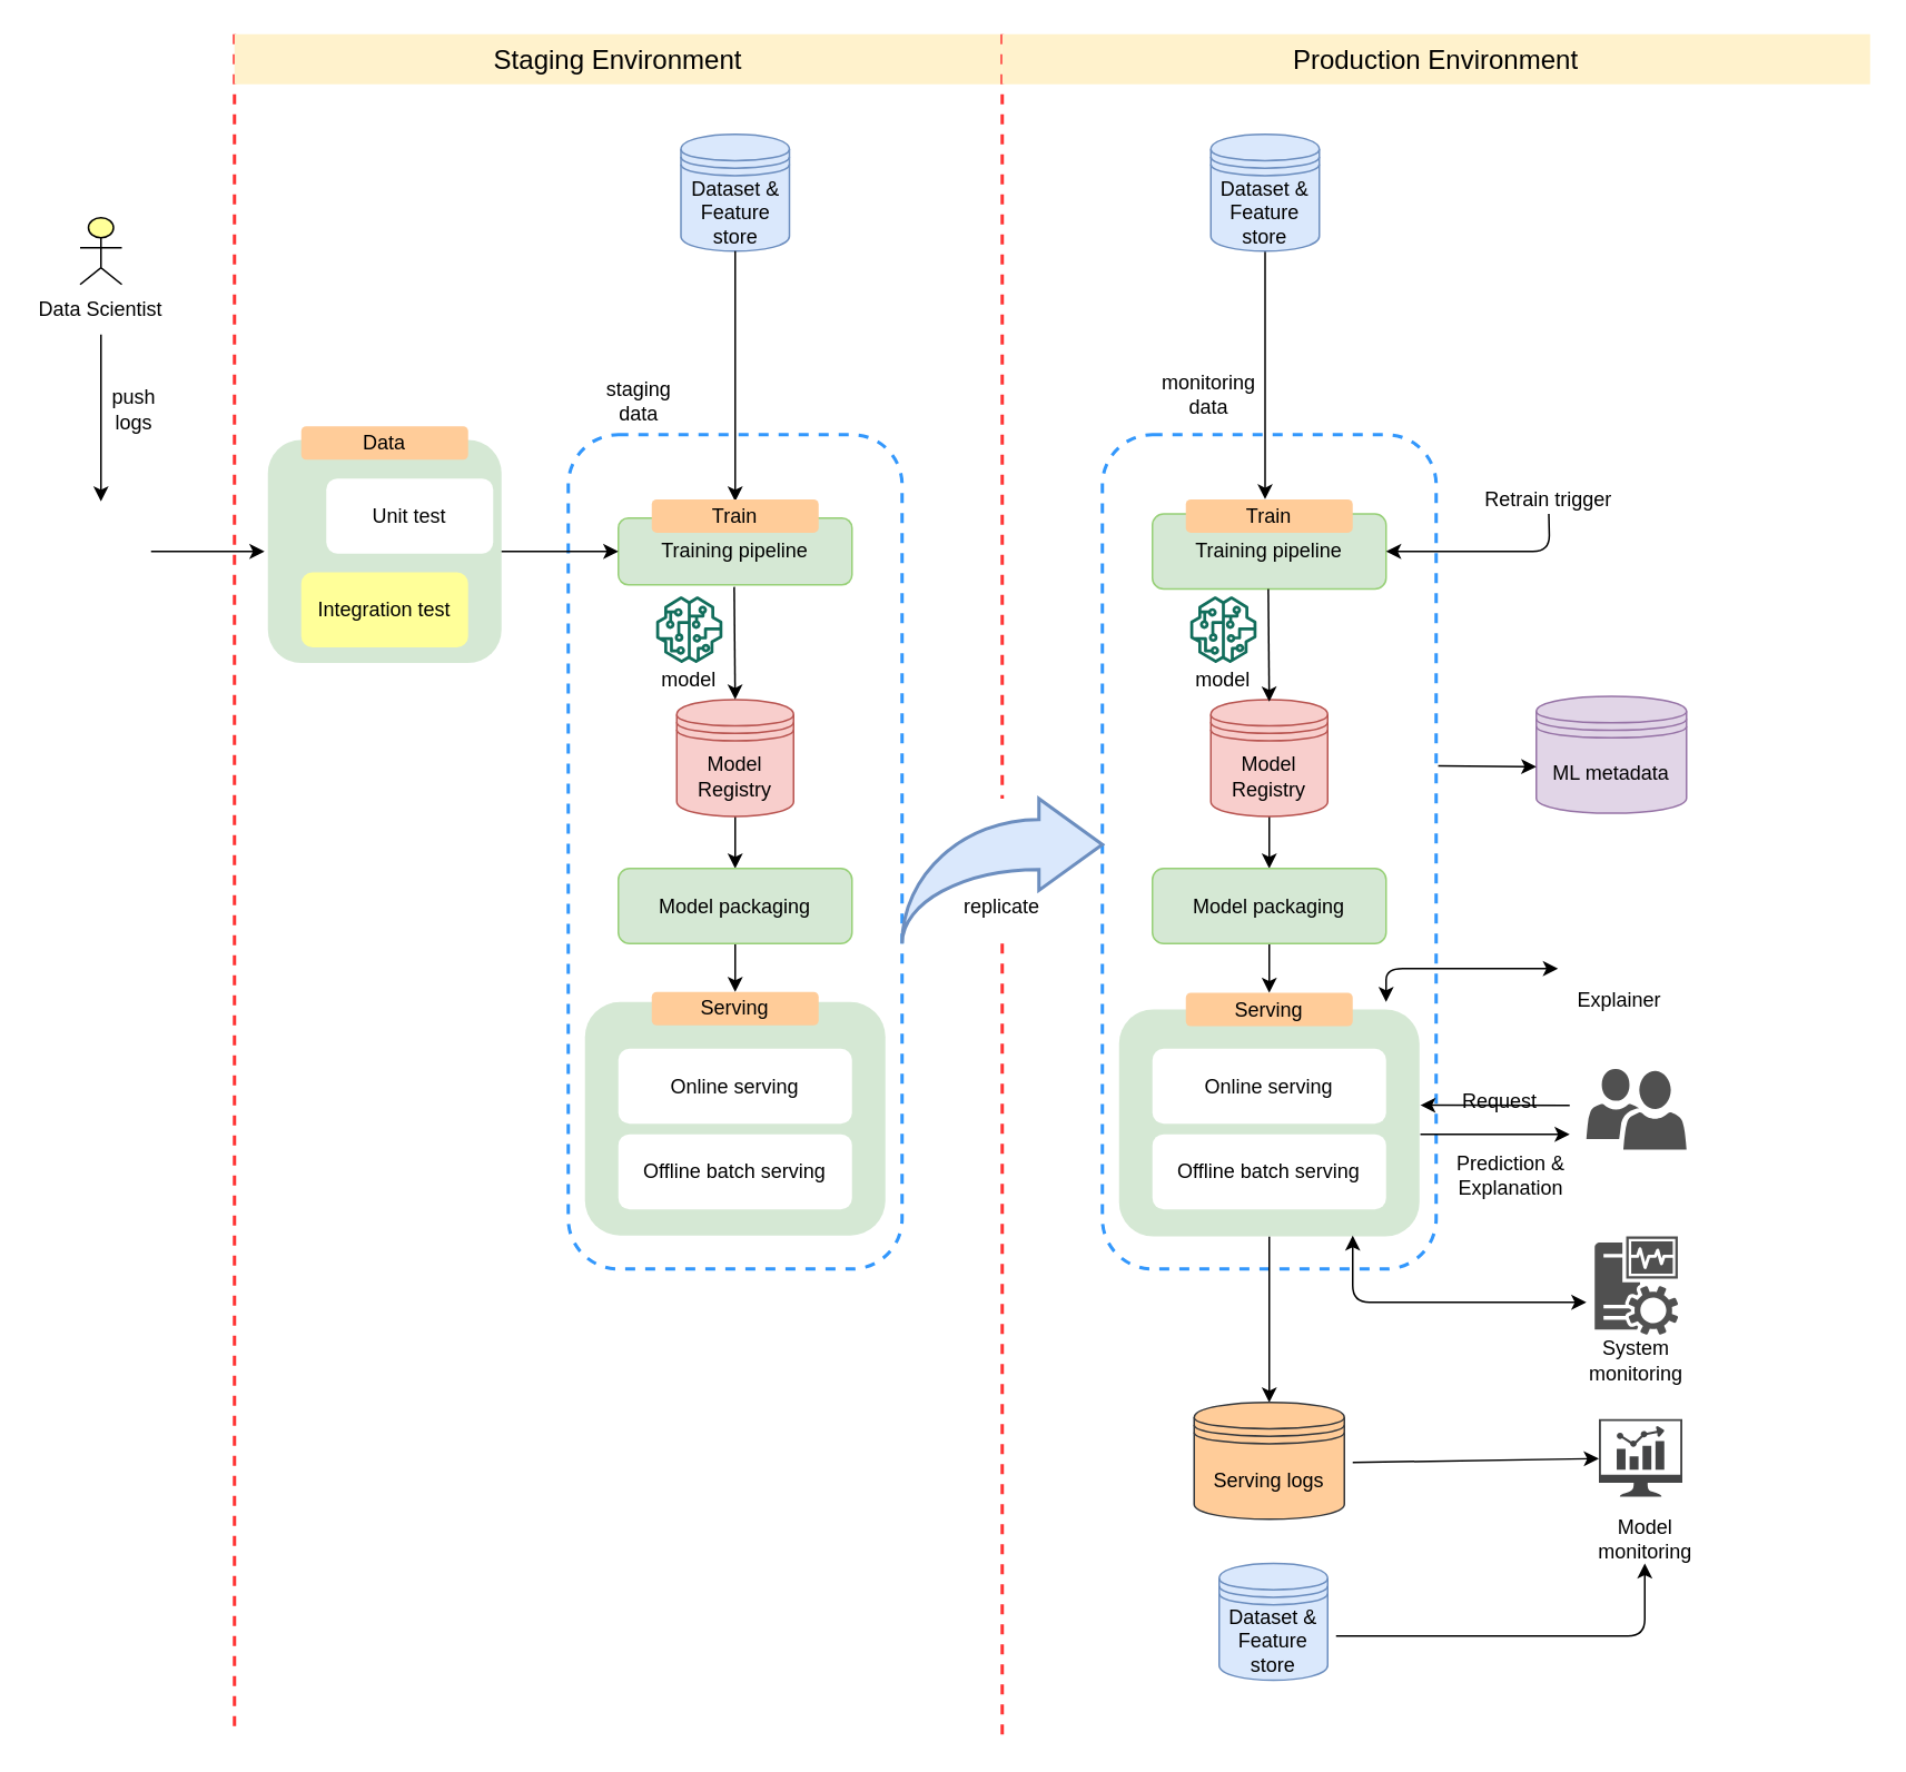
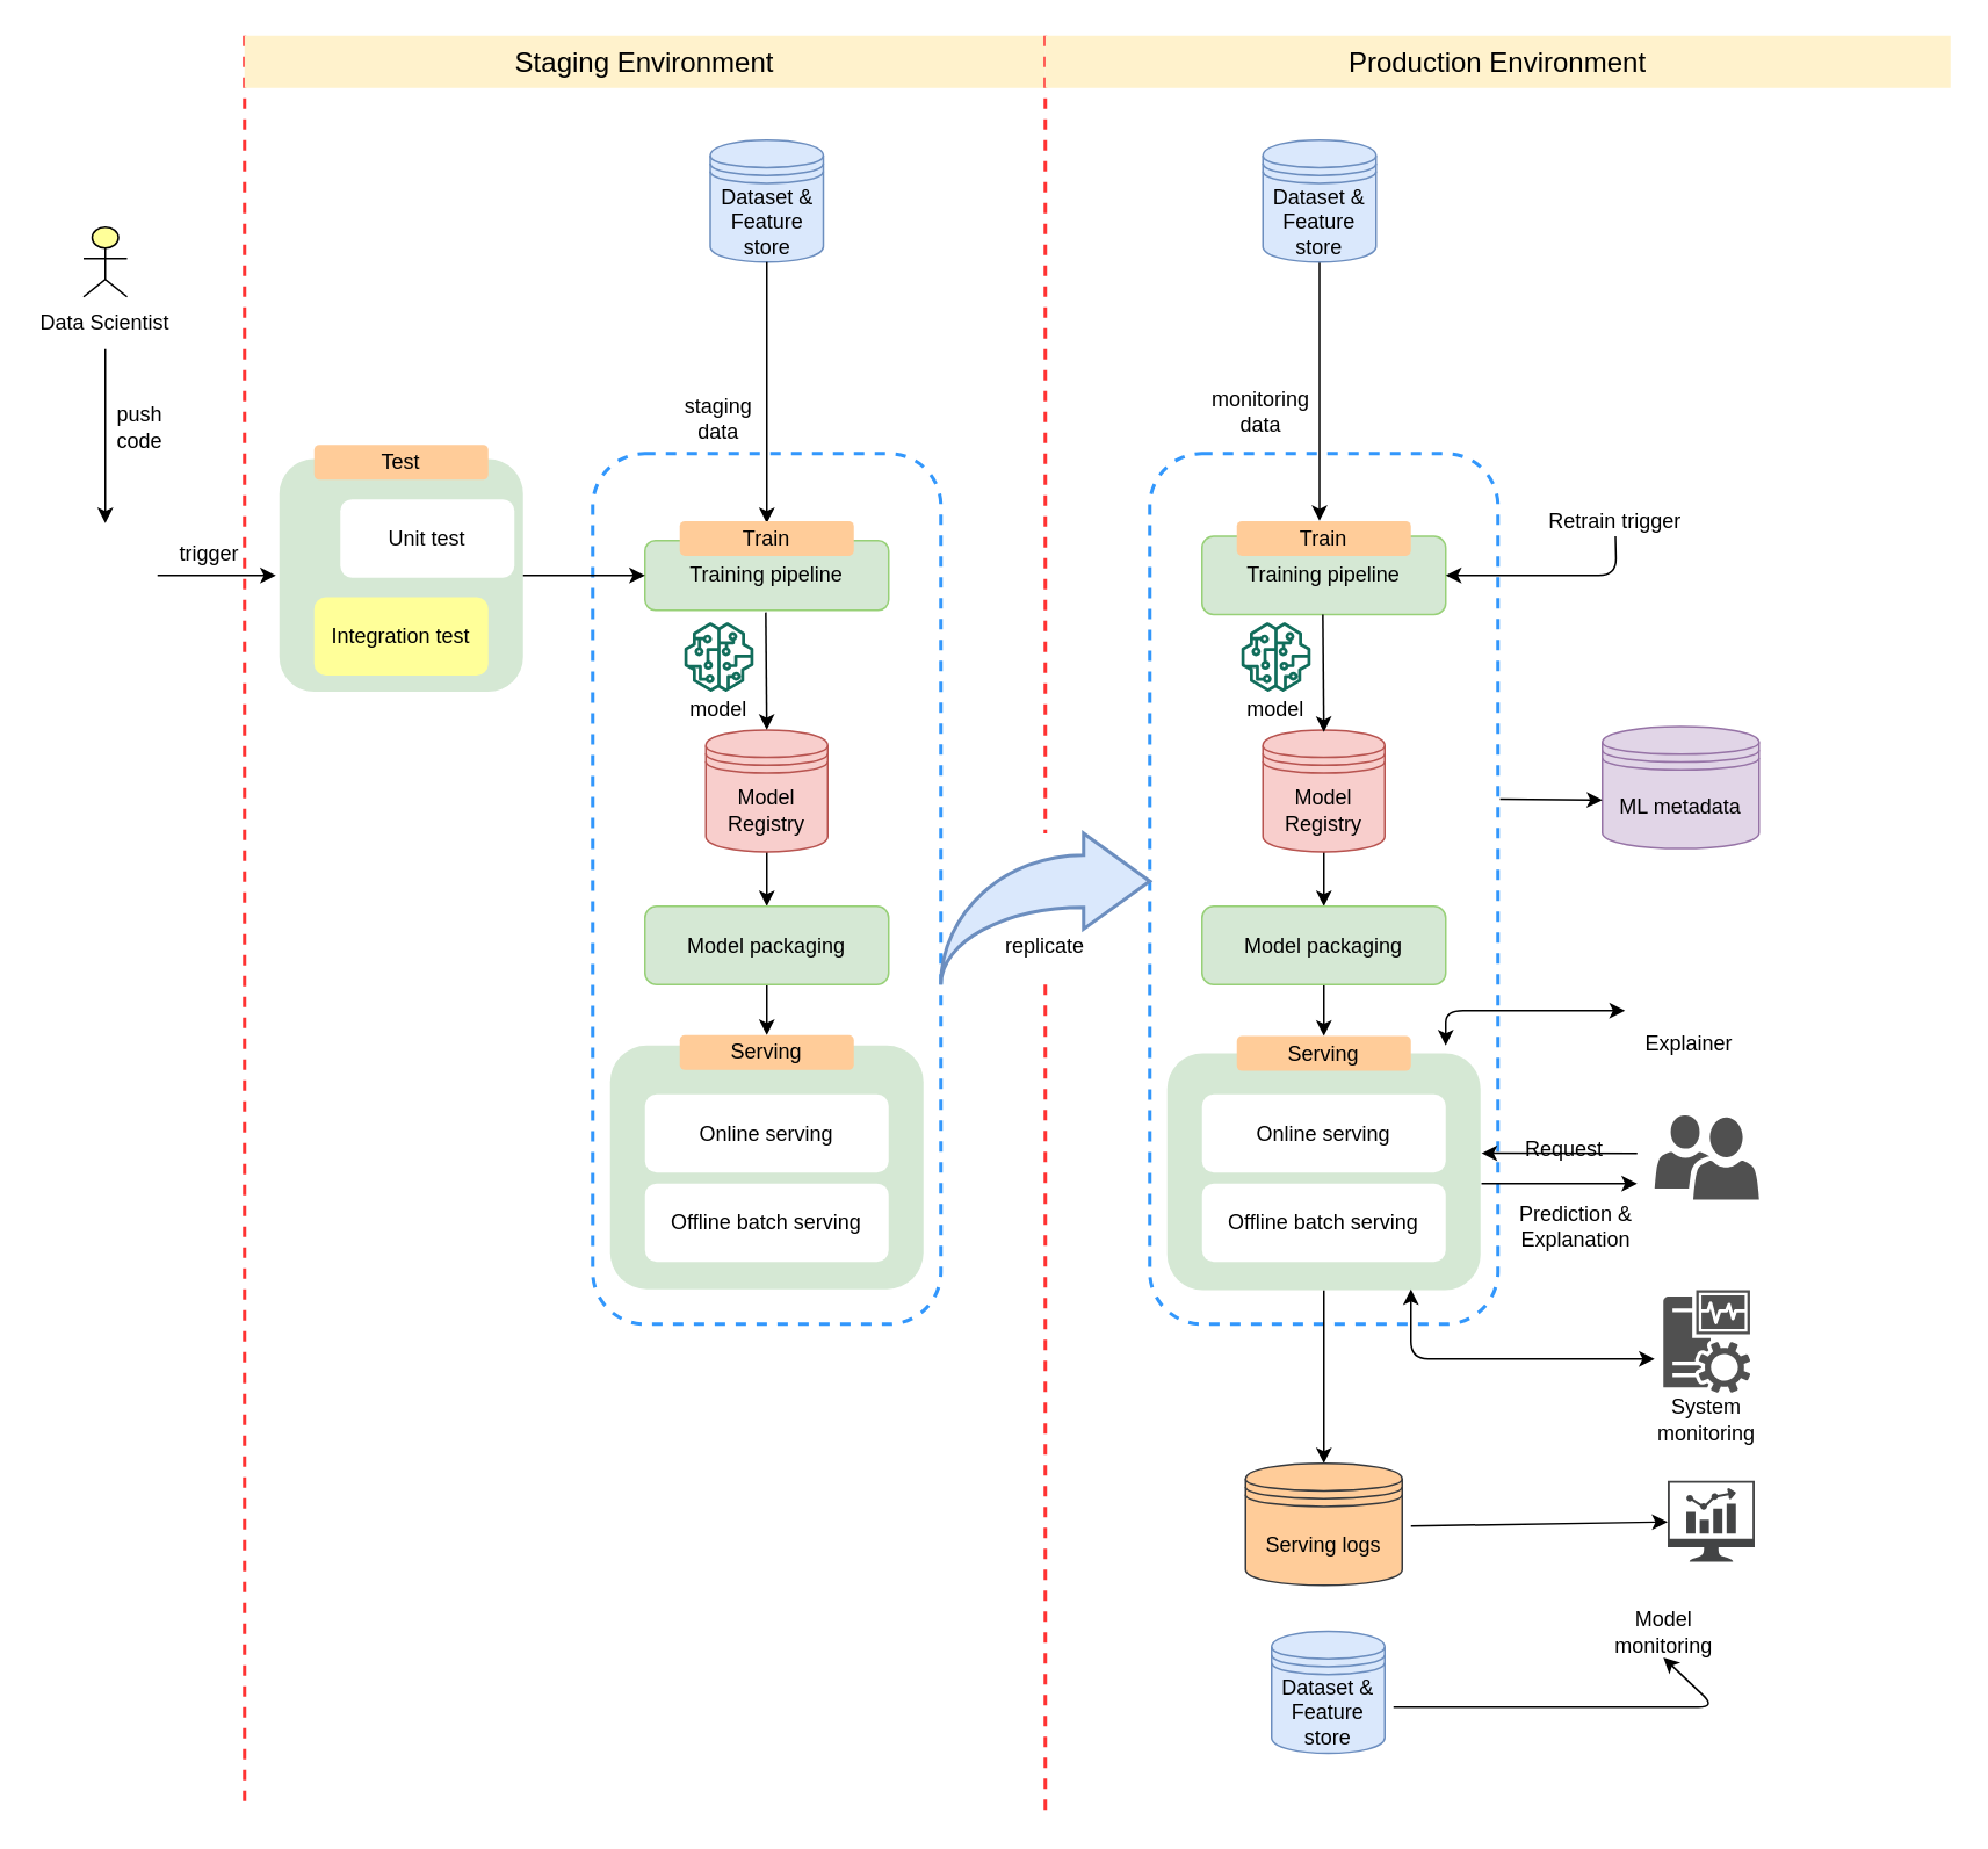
- <mxCell id="15" value="staging data" style="text;html=1;strokeColor=none;fillColor=none;align=center;verticalAlign=middle;whiteSpace=wrap;rounded=0;" parent="1" vertex="1"><mxGeometry x="360" y="230" width="45" height="20" as="geometry" /></mxCell>
+ <mxCell id="15" value="staging data" style="text;html=1;strokeColor=none;fillColor=none;align=center;verticalAlign=middle;whiteSpace=wrap;rounded=0;" parent="1" vertex="1"><mxGeometry x="390" y="230" width="45" height="20" as="geometry" /></mxCell>
- <mxCell id="8" value="push logs" style="text;html=1;strokeColor=none;fillColor=none;align=center;verticalAlign=middle;whiteSpace=wrap;rounded=0;" parent="1" vertex="1"><mxGeometry x="60" y="230" width="40" height="30" as="geometry" /></mxCell>
+ <mxCell id="8" value="push code" style="text;html=1;strokeColor=none;fillColor=none;align=center;verticalAlign=middle;whiteSpace=wrap;rounded=0;" parent="1" vertex="1"><mxGeometry x="60" y="230" width="40" height="30" as="geometry" /></mxCell>
- <mxCell id="31" value="Data" style="text;html=1;fillColor=#ffcc99;align=center;verticalAlign=middle;whiteSpace=wrap;rounded=1;" parent="1" vertex="1"><mxGeometry x="180" y="255" width="100" height="20" as="geometry" /></mxCell>
+ <mxCell id="31" value="Test" style="text;html=1;fillColor=#ffcc99;align=center;verticalAlign=middle;whiteSpace=wrap;rounded=1;" parent="1" vertex="1"><mxGeometry x="180" y="255" width="100" height="20" as="geometry" /></mxCell>
+ <mxCell id="10" value="trigger" style="text;html=1;strokeColor=none;fillColor=none;align=center;verticalAlign=middle;whiteSpace=wrap;rounded=0;" parent="1" vertex="1"><mxGeometry x="100" y="307.51" width="40" height="20" as="geometry" /></mxCell>
- <mxCell id="74" value="Model&lt;br&gt;monitoring" style="text;html=1;strokeColor=none;fillColor=none;align=center;verticalAlign=middle;whiteSpace=wrap;rounded=0;dashed=1;" vertex="1" parent="1"><mxGeometry x="952.5" y="906.5" width="65" height="30" as="geometry" /></mxCell>
+ <mxCell id="74" value="Model&lt;br&gt;monitoring" style="text;html=1;strokeColor=none;fillColor=none;align=center;verticalAlign=middle;whiteSpace=wrap;rounded=0;dashed=1;" vertex="1" parent="1"><mxGeometry x="922.5" y="921.5" width="65" height="30" as="geometry" /></mxCell>
